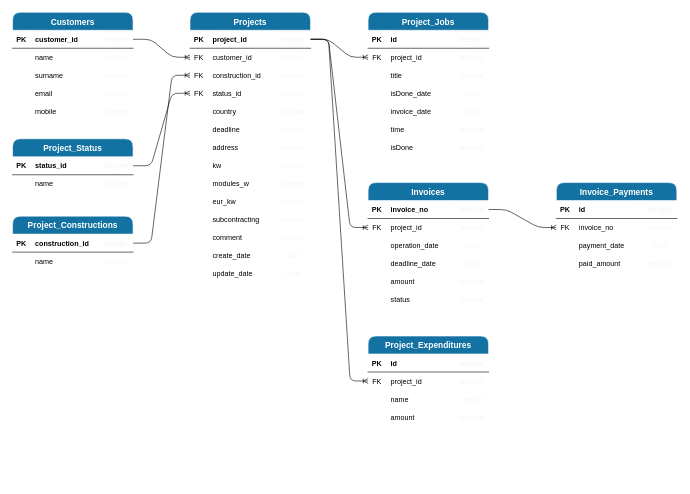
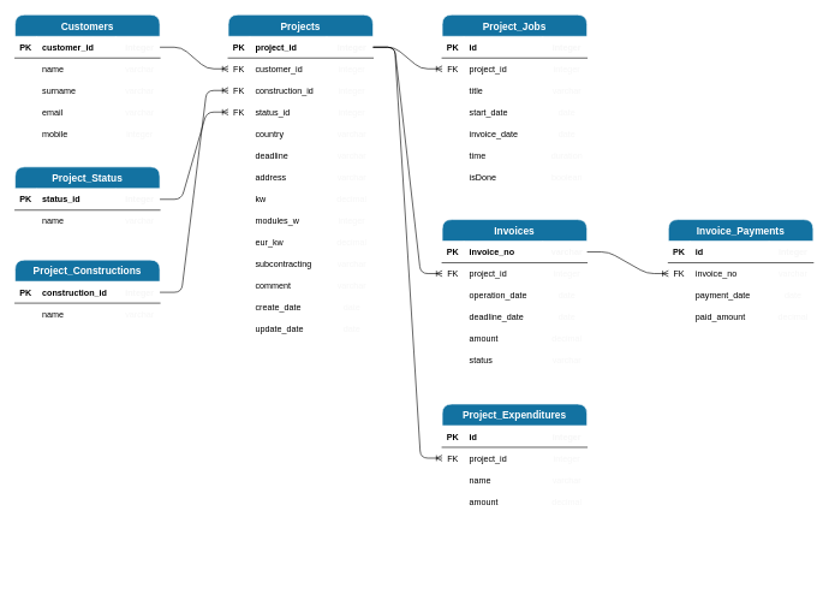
- <mxCell id="96" value="isDone_date" style="shape=partialRectangle;overflow=hidden;connectable=0;fillColor=none;top=0;left=0;bottom=0;right=0;align=left;spacingLeft=6;rounded=1;" vertex="1" parent="94"><mxGeometry x="30" width="109.688" height="30" as="geometry"><mxRectangle width="109.688" height="30" as="alternateBounds" /></mxGeometry></mxCell>
+ <mxCell id="96" value="start_date" style="shape=partialRectangle;overflow=hidden;connectable=0;fillColor=none;top=0;left=0;bottom=0;right=0;align=left;spacingLeft=6;rounded=1;" vertex="1" parent="94"><mxGeometry x="30" width="109.688" height="30" as="geometry"><mxRectangle width="109.688" height="30" as="alternateBounds" /></mxGeometry></mxCell>
